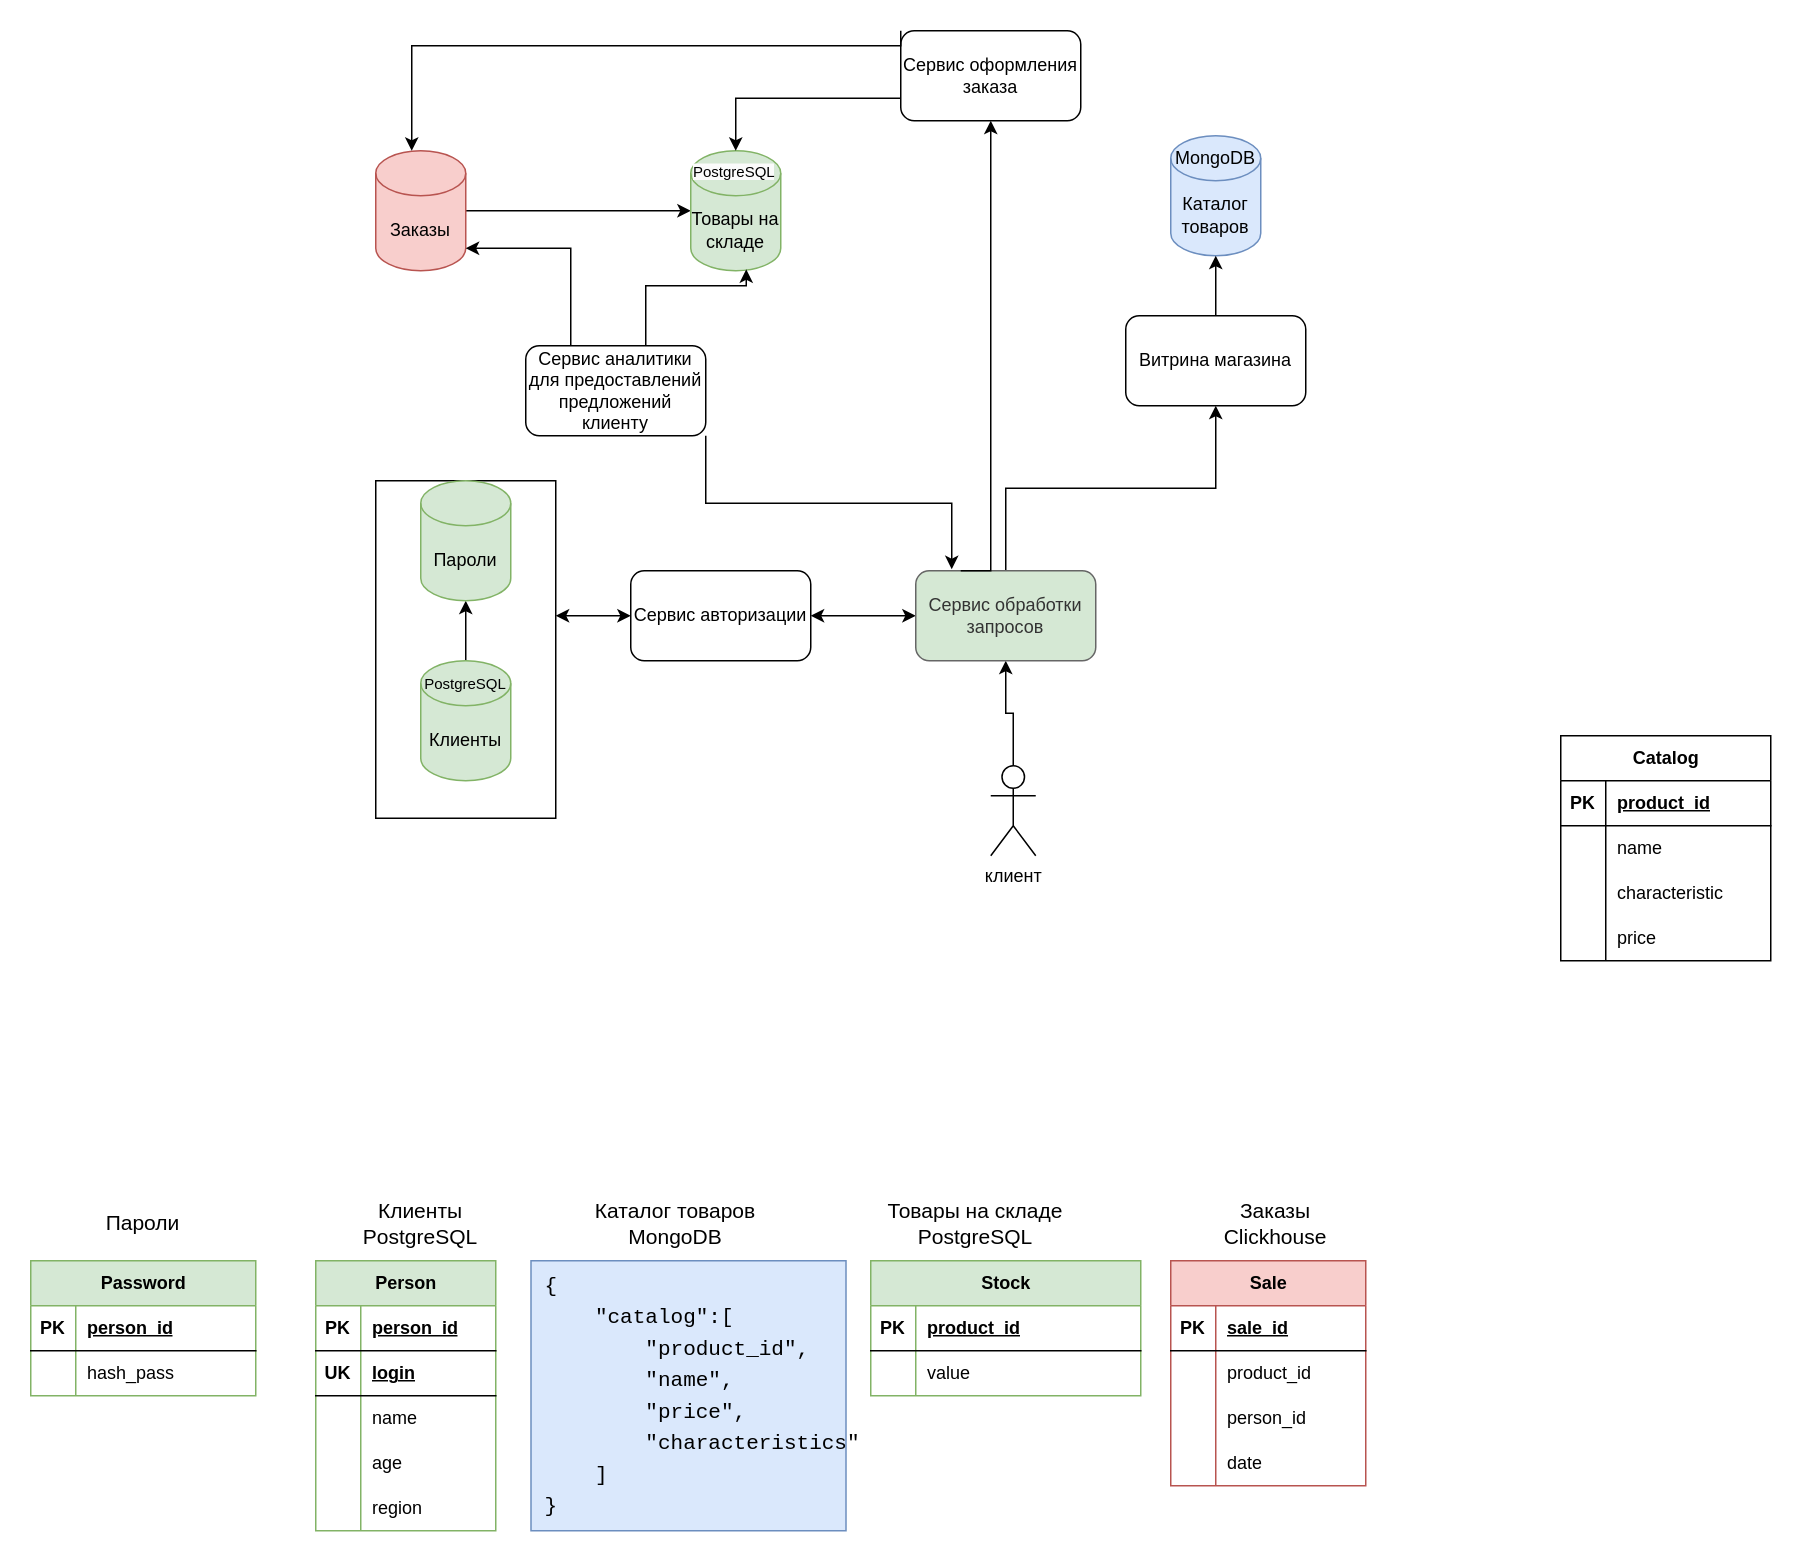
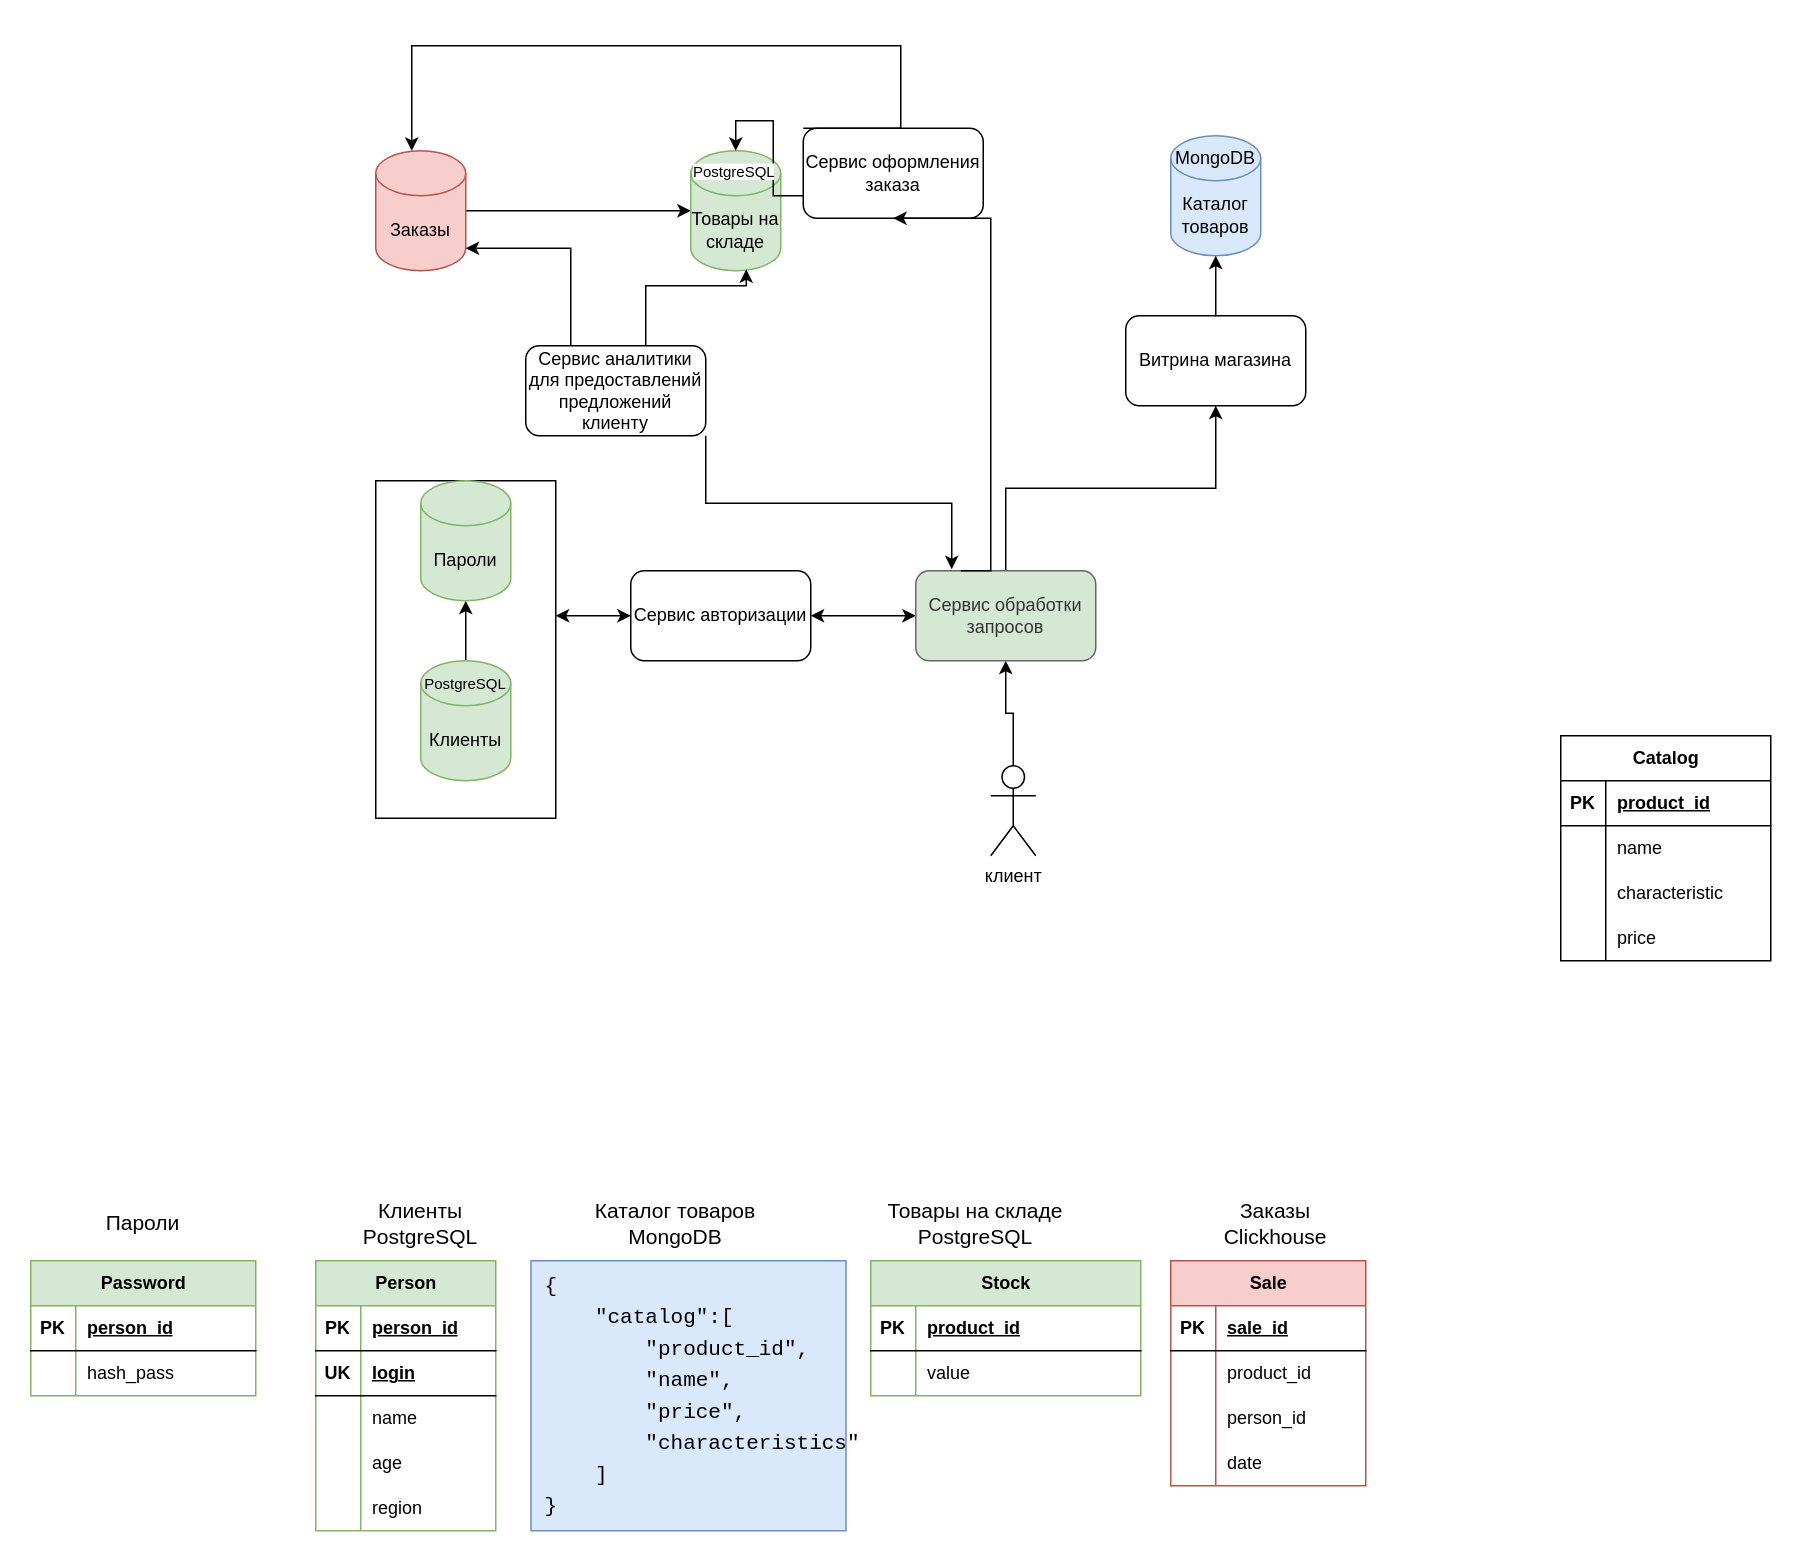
- <mxCell id="78" value="Сервис оформления заказа" style="rounded=1;whiteSpace=wrap;html=1;" vertex="1" parent="1"><mxGeometry x="600" y="20" width="120" height="60" as="geometry" /></mxCell>
+ <mxCell id="78" value="Сервис оформления заказа" style="rounded=1;whiteSpace=wrap;html=1;" vertex="1" parent="1"><mxGeometry x="535" y="85" width="120" height="60" as="geometry" /></mxCell>
